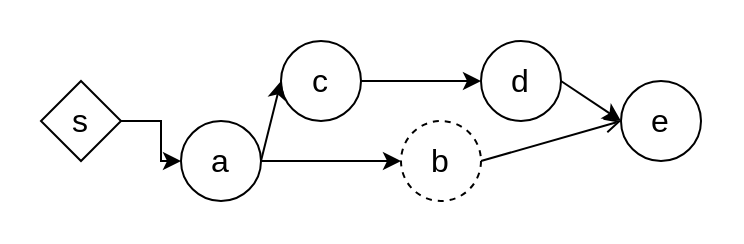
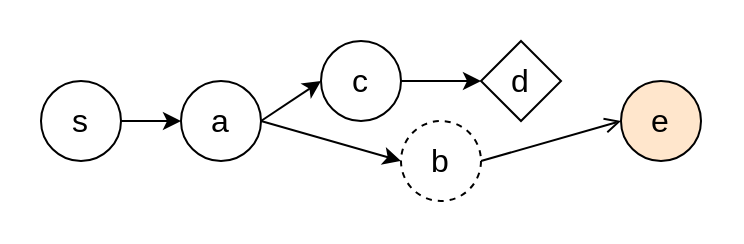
- <mxCell id="7" value="c" style="ellipse;whiteSpace=wrap;html=1;fontSize=16;" vertex="1" parent="1"><mxGeometry x="140" y="20" width="40" height="40" as="geometry" /></mxCell>
+ <mxCell id="7" value="c" style="ellipse;whiteSpace=wrap;html=1;fontSize=16;" vertex="1" parent="1"><mxGeometry x="160" y="20" width="40" height="40" as="geometry" /></mxCell>
- <mxCell id="8" value="d" style="ellipse;whiteSpace=wrap;html=1;fontSize=16;" vertex="1" parent="1"><mxGeometry x="240" y="20" width="40" height="40" as="geometry" /></mxCell>
+ <mxCell id="8" value="d" style="rhombus;whiteSpace=wrap;html=1;fontSize=16;" vertex="1" parent="1"><mxGeometry x="240" y="20" width="40" height="40" as="geometry" /></mxCell>
- <mxCell id="13" value="" style="endArrow=classic;html=1;rounded=0;fontSize=16;exitX=1;exitY=0.5;exitDx=0;exitDy=0;entryX=0;entryY=0.5;entryDx=0;entryDy=0;" edge="1" parent="1" source="8" target="9"><mxGeometry width="50" height="50" relative="1" as="geometry"><mxPoint x="240" y="100" as="sourcePoint" /><mxPoint x="340" y="0" as="targetPoint" /></mxGeometry></mxCell>
- <mxCell id="4" value="s" style="rhombus;whiteSpace=wrap;html=1;fontSize=16;" vertex="1" parent="1"><mxGeometry x="20" y="40" width="40" height="40" as="geometry" /></mxCell>
+ <mxCell id="4" value="s" style="ellipse;whiteSpace=wrap;html=1;fontSize=16;" vertex="1" parent="1"><mxGeometry x="20" y="40" width="40" height="40" as="geometry" /></mxCell>
- <mxCell id="9" value="e" style="ellipse;whiteSpace=wrap;html=1;fontSize=16;" vertex="1" parent="1"><mxGeometry x="310" y="40" width="40" height="40" as="geometry" /></mxCell>
+ <mxCell id="9" value="e" style="ellipse;whiteSpace=wrap;html=1;fontSize=16;fillColor=#ffe6cc;" vertex="1" parent="1"><mxGeometry x="310" y="40" width="40" height="40" as="geometry" /></mxCell>
- <mxCell id="2" value="a" style="ellipse;whiteSpace=wrap;html=1;fontSize=16;" vertex="1" parent="1"><mxGeometry x="90" y="60" width="40" height="40" as="geometry" /></mxCell>
+ <mxCell id="2" value="a" style="ellipse;whiteSpace=wrap;html=1;fontSize=16;" vertex="1" parent="1"><mxGeometry x="90" y="40" width="40" height="40" as="geometry" /></mxCell>
